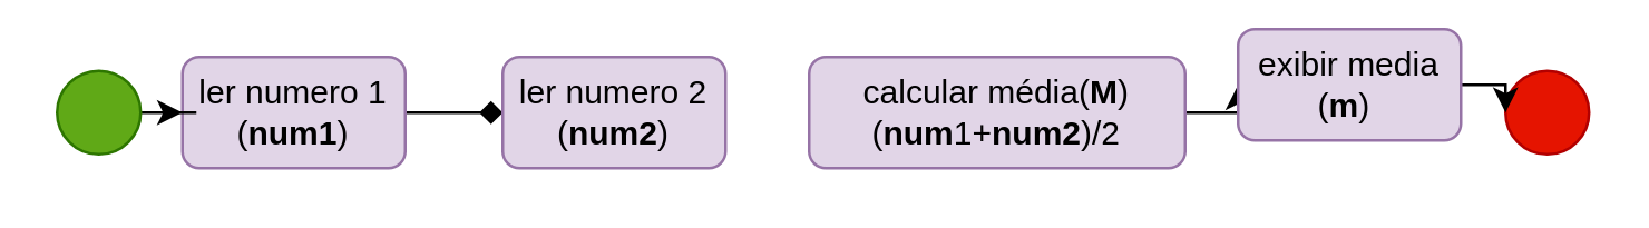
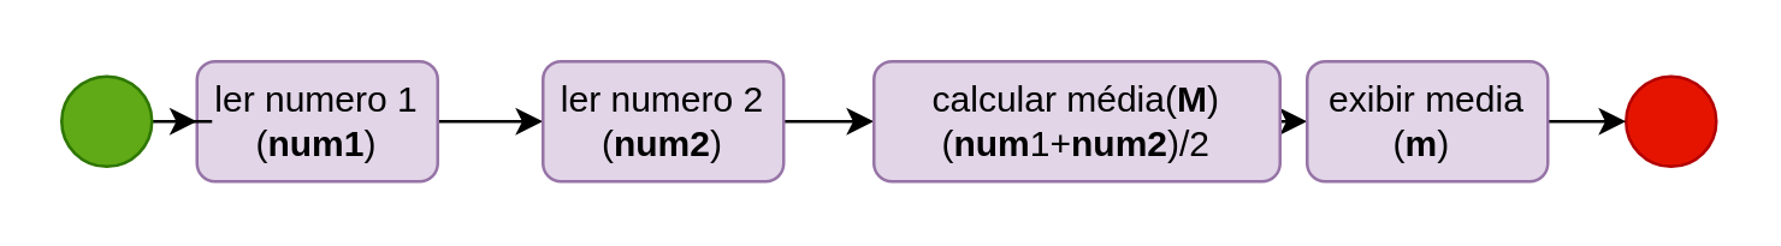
- <mxCell id="12" value="exibir media&lt;br&gt;(&lt;b&gt;m&lt;/b&gt;)&amp;nbsp;" style="rounded=1;whiteSpace=wrap;html=1;fillColor=#e1d5e7;strokeColor=#9673a6;" parent="1" vertex="1"><mxGeometry x="444" y="10" width="80" height="40" as="geometry" /></mxCell>
+ <mxCell id="12" value="exibir media&lt;br&gt;(&lt;b&gt;m&lt;/b&gt;)&amp;nbsp;" style="rounded=1;whiteSpace=wrap;html=1;fillColor=#e1d5e7;strokeColor=#9673a6;" parent="1" vertex="1"><mxGeometry x="434" y="20" width="80" height="40" as="geometry" /></mxCell>
- <mxCell id="2" style="edgeStyle=orthogonalEdgeStyle;rounded=0;orthogonalLoop=1;jettySize=auto;html=1;entryX=0;entryY=0.5;entryDx=0;entryDy=0;endArrow=diamond;" parent="1" source="3" target="8" edge="1"><mxGeometry relative="1" as="geometry" /></mxCell>
+ <mxCell id="2" style="edgeStyle=orthogonalEdgeStyle;rounded=0;orthogonalLoop=1;jettySize=auto;html=1;entryX=0;entryY=0.5;entryDx=0;entryDy=0;" parent="1" source="3" target="8" edge="1"><mxGeometry relative="1" as="geometry" /></mxCell>
+ <mxCell id="7" style="edgeStyle=orthogonalEdgeStyle;rounded=0;orthogonalLoop=1;jettySize=auto;html=1;exitX=1;exitY=0.5;exitDx=0;exitDy=0;entryX=0;entryY=0.5;entryDx=0;entryDy=0;" parent="1" source="8" target="10" edge="1"><mxGeometry relative="1" as="geometry" /></mxCell>
